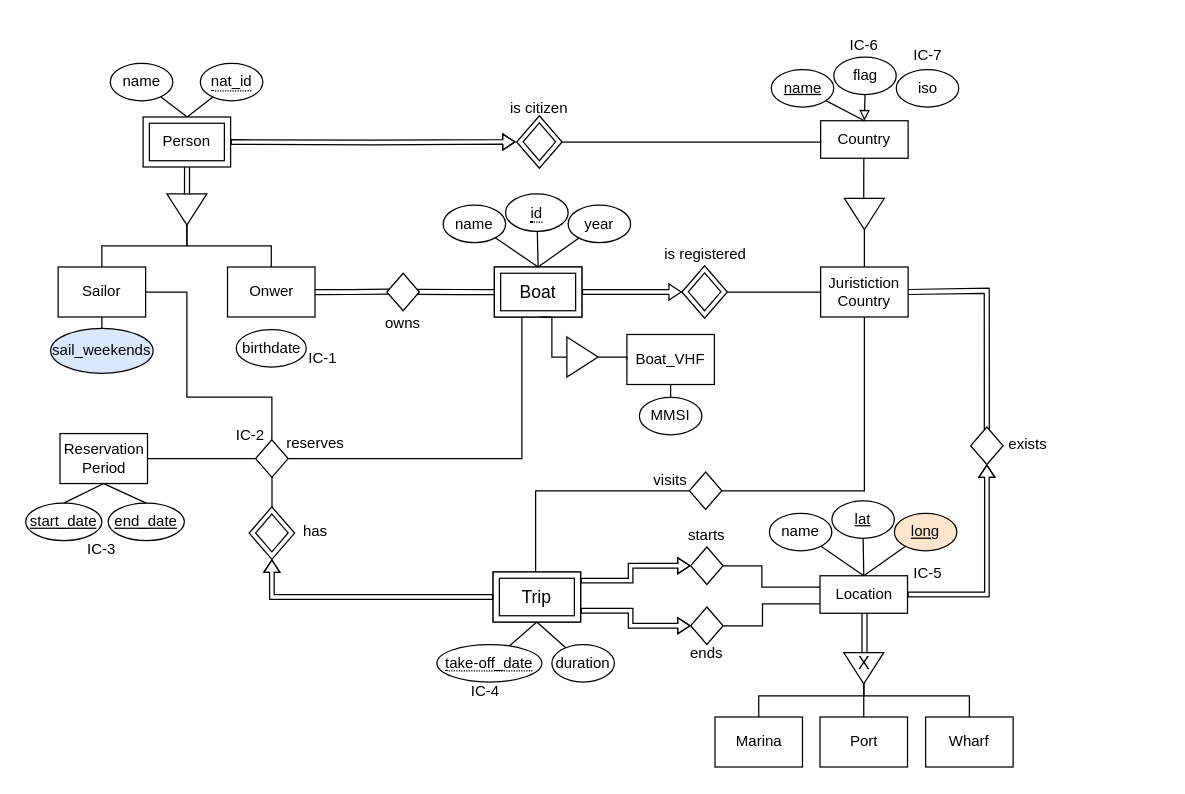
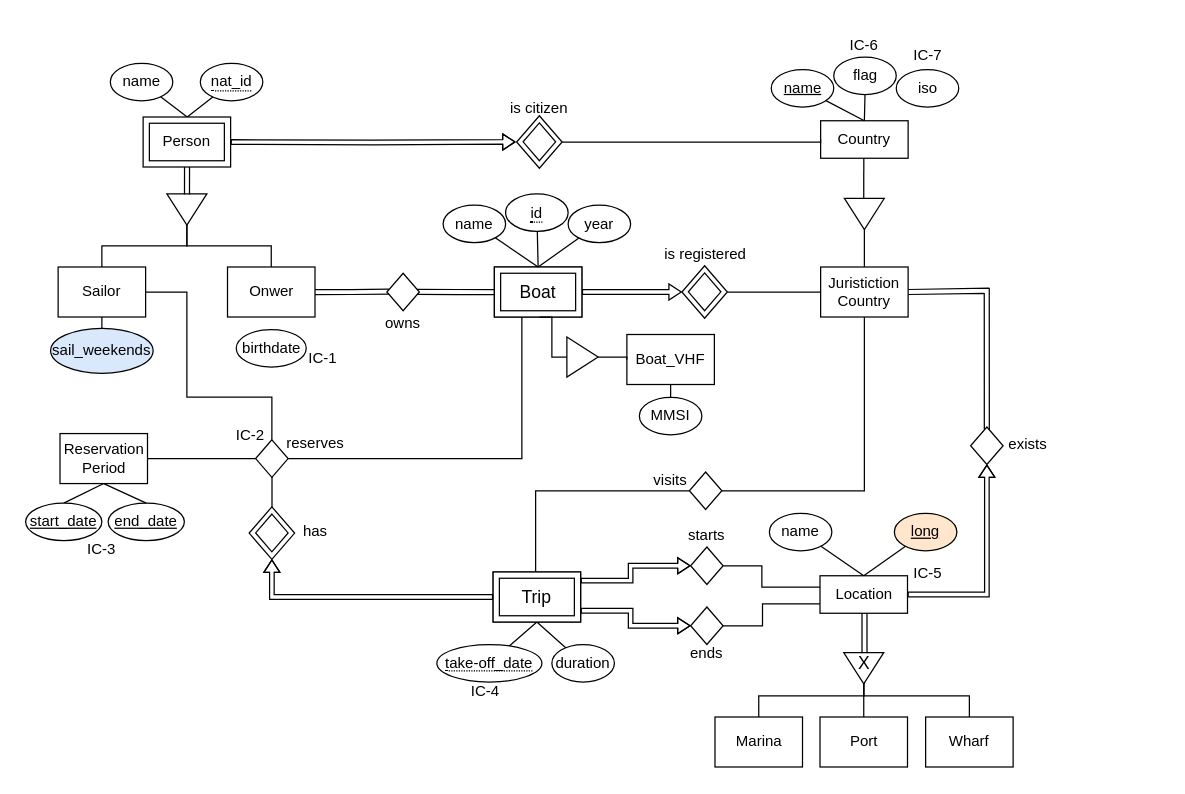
- <mxCell id="57" style="edgeStyle=none;rounded=0;orthogonalLoop=1;jettySize=auto;html=1;entryX=0.5;entryY=0;entryDx=0;entryDy=0;endArrow=block;endFill=0;" parent="1" source="55" target="56" edge="1"><mxGeometry relative="1" as="geometry" /></mxCell>
+ <mxCell id="57" style="edgeStyle=none;rounded=0;orthogonalLoop=1;jettySize=auto;html=1;entryX=0.5;entryY=0;entryDx=0;entryDy=0;endArrow=none;endFill=0;" parent="1" source="55" target="56" edge="1"><mxGeometry relative="1" as="geometry" /></mxCell>
- <mxCell id="44" value="&lt;u&gt;lat&lt;/u&gt;" style="ellipse;whiteSpace=wrap;html=1;container=0;" parent="1" vertex="1"><mxGeometry x="665" y="400" width="50" height="30" as="geometry" /></mxCell>
- <mxCell id="47" style="edgeStyle=none;rounded=0;orthogonalLoop=1;jettySize=auto;html=1;entryX=0.5;entryY=0;entryDx=0;entryDy=0;endArrow=none;endFill=0;" parent="1" source="44" target="45" edge="1"><mxGeometry relative="1" as="geometry" /></mxCell>
